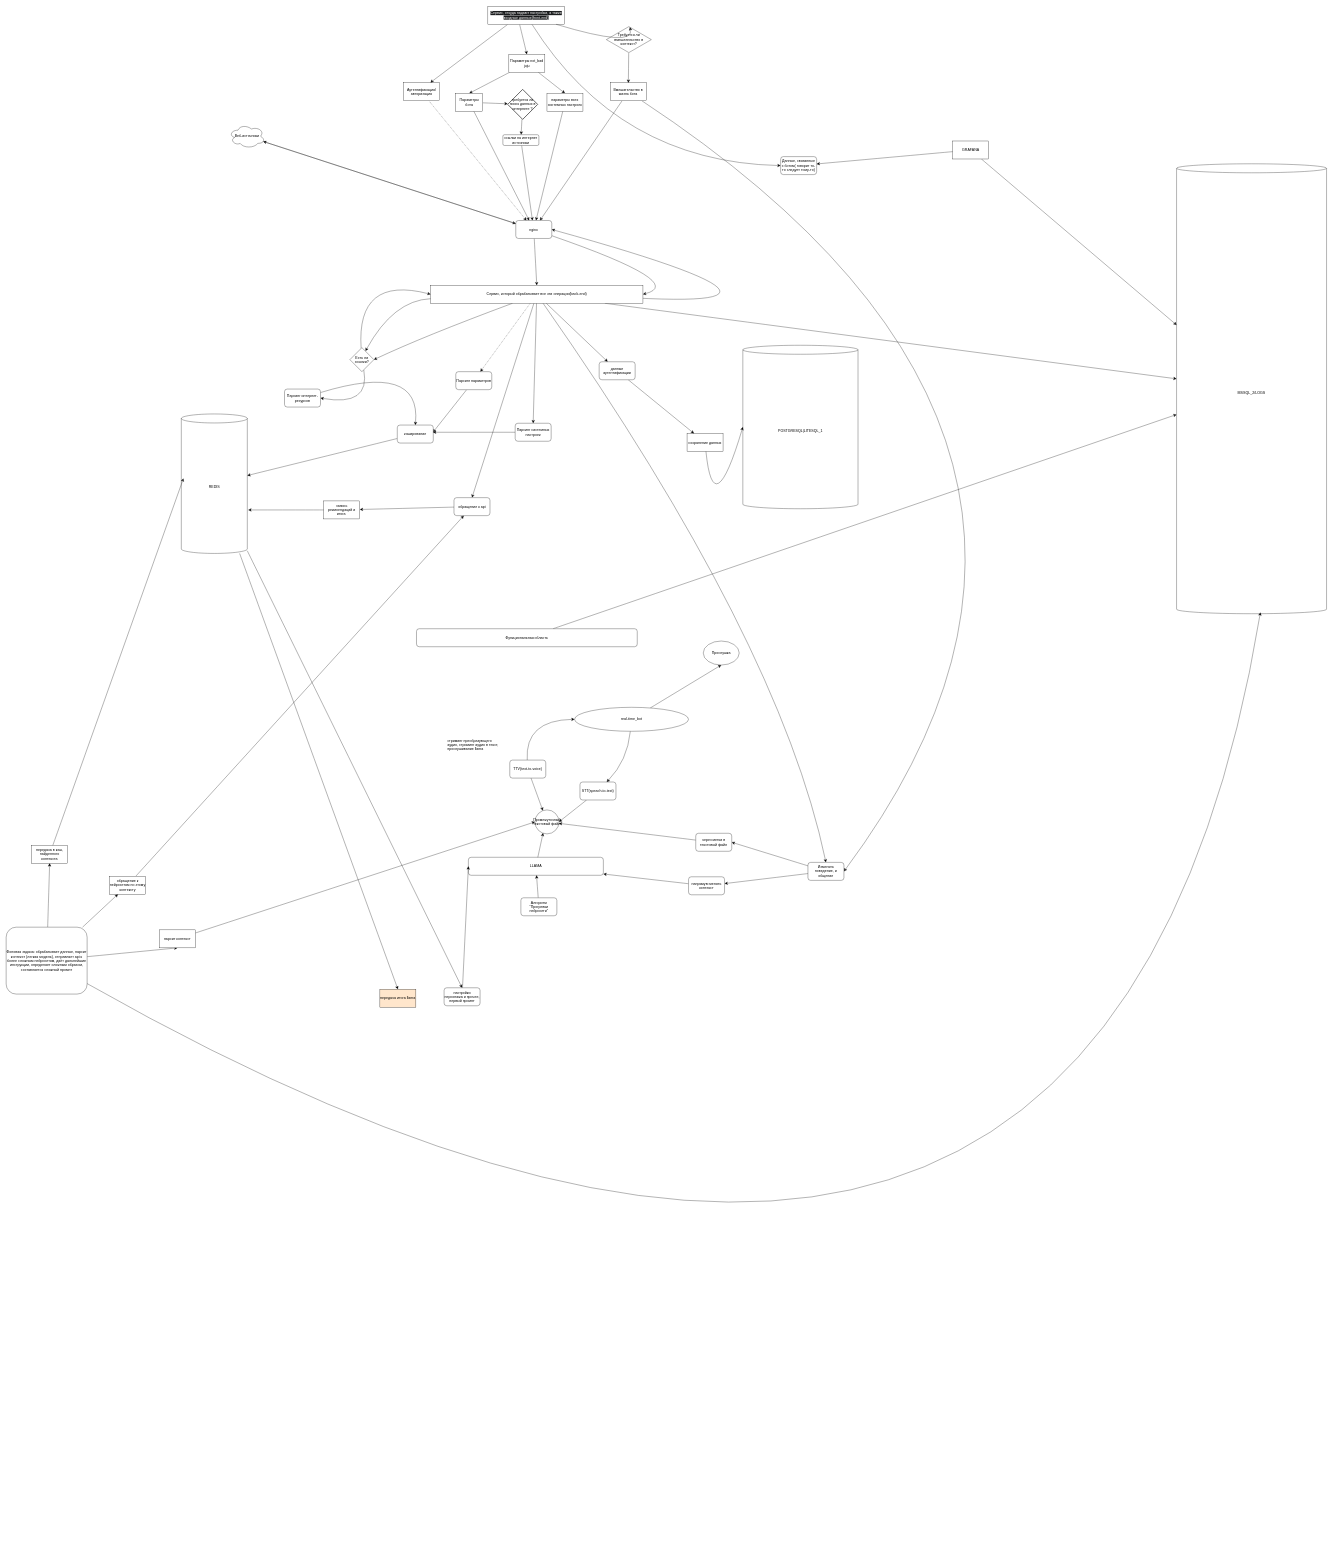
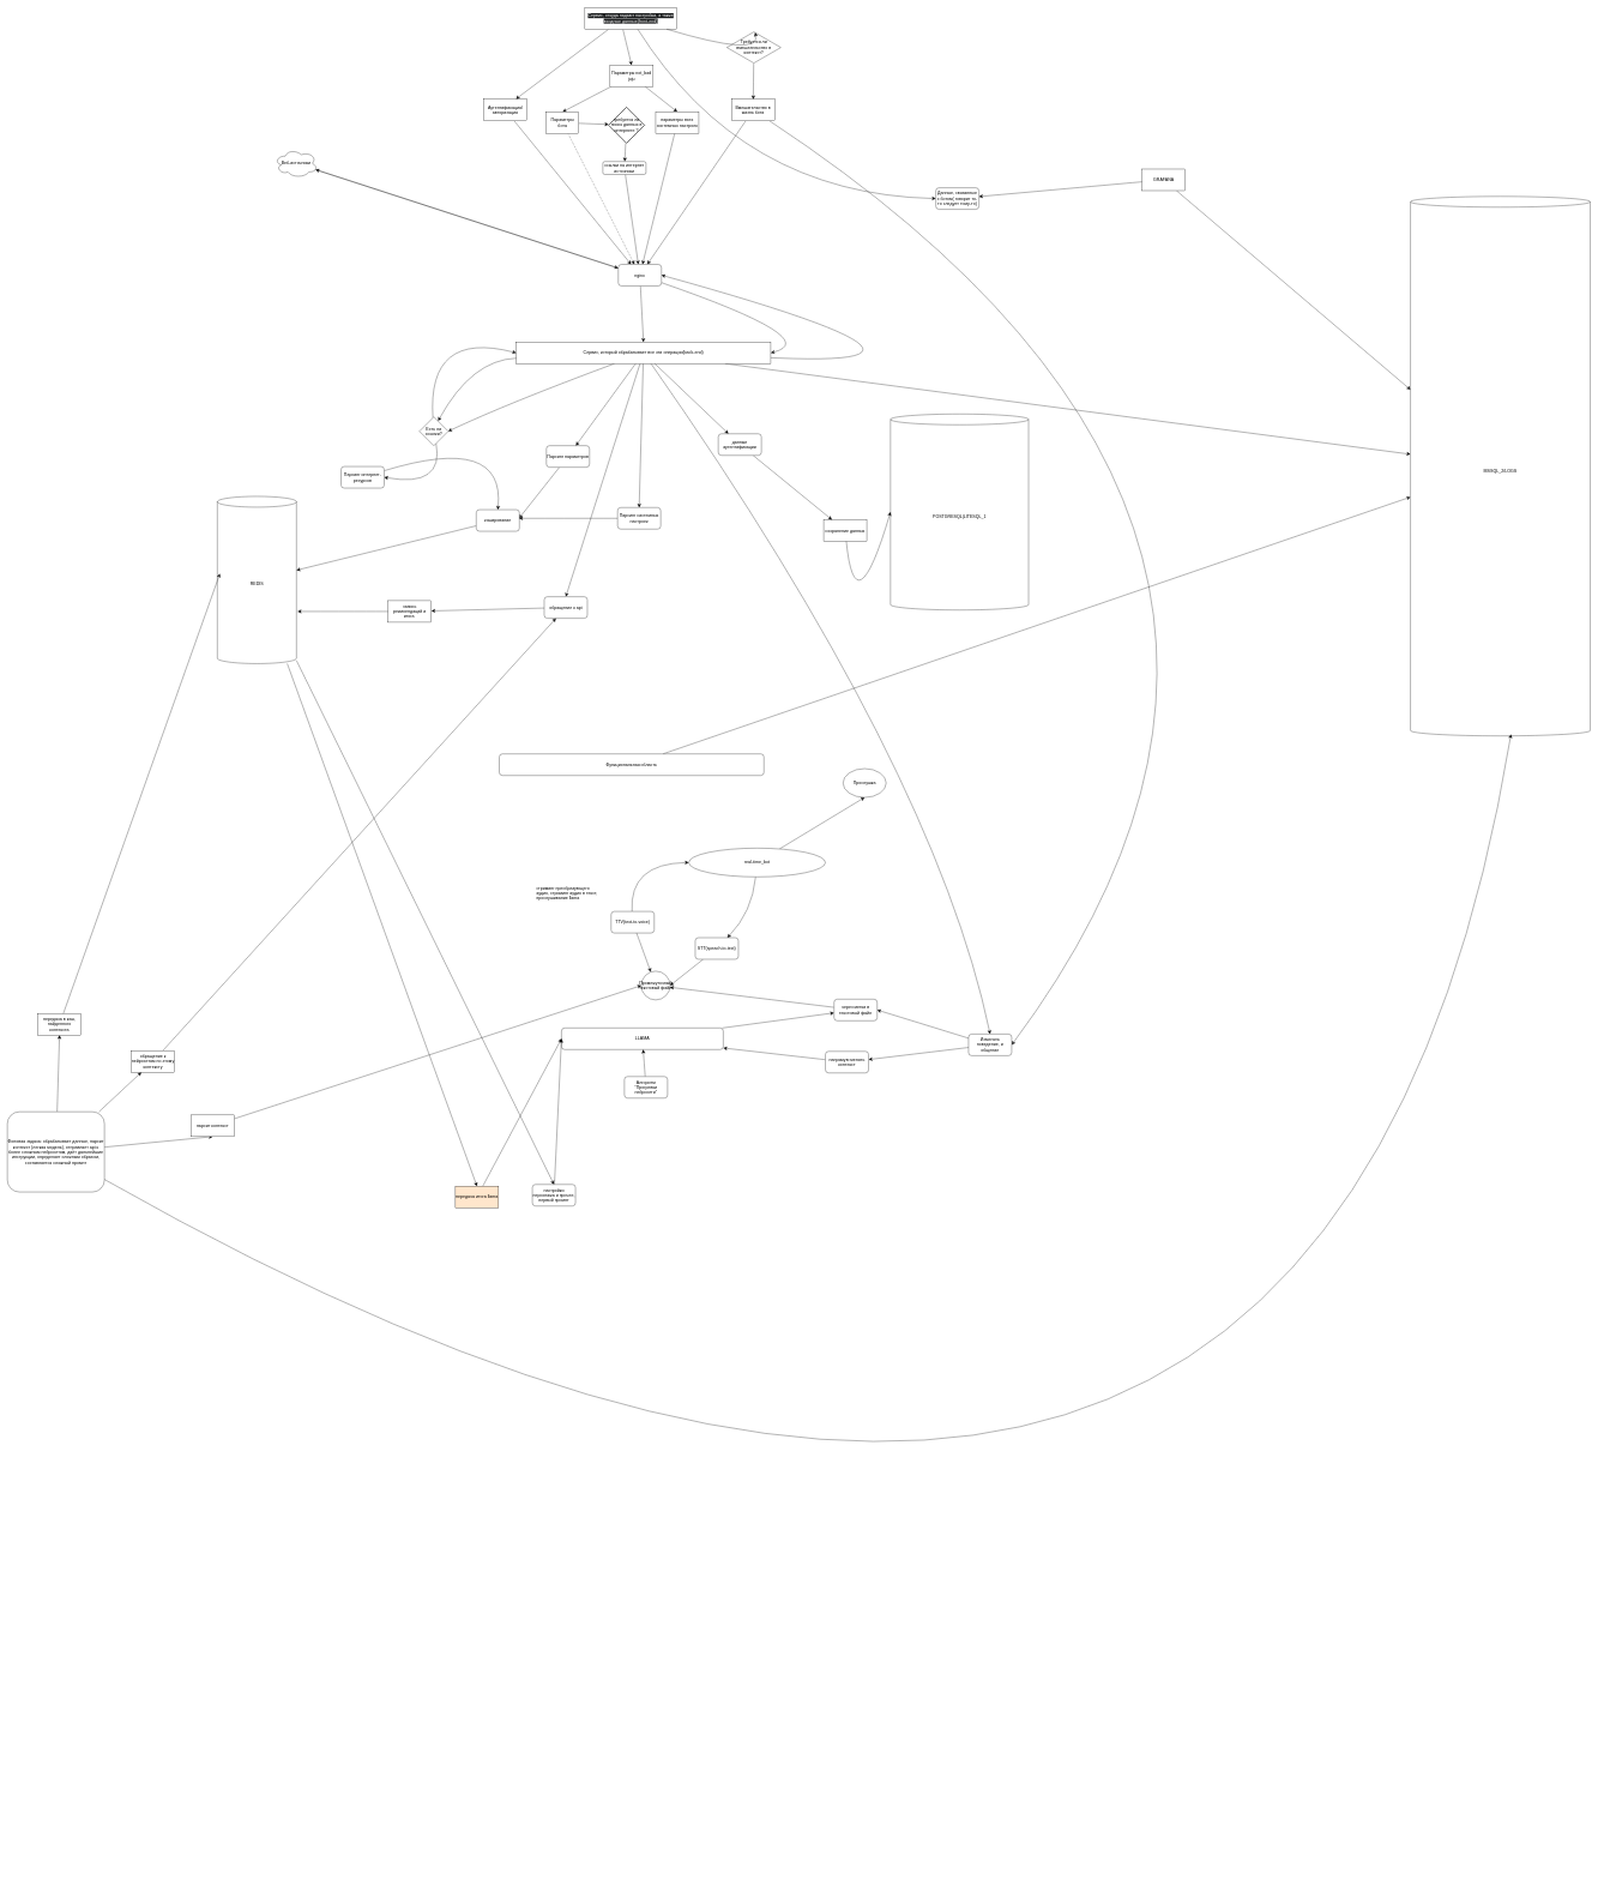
- <mxCell id="15" style="edgeStyle=none;curved=1;rounded=0;orthogonalLoop=1;jettySize=auto;html=1;fontSize=12;startSize=8;endSize=8;dashed=1;" edge="1" parent="1" source="16" target="39"><mxGeometry relative="1" as="geometry" /></mxCell>
+ <mxCell id="15" style="edgeStyle=none;curved=1;rounded=0;orthogonalLoop=1;jettySize=auto;html=1;fontSize=12;startSize=8;endSize=8;" edge="1" parent="1" source="16" target="39"><mxGeometry relative="1" as="geometry" /></mxCell>
- <mxCell id="21" style="edgeStyle=none;curved=1;rounded=0;orthogonalLoop=1;jettySize=auto;html=1;fontSize=12;startSize=8;endSize=8;" edge="1" parent="1" source="22" target="39"><mxGeometry relative="1" as="geometry" /></mxCell>
+ <mxCell id="21" style="edgeStyle=none;curved=1;rounded=0;orthogonalLoop=1;jettySize=auto;html=1;fontSize=12;startSize=8;endSize=8;dashed=1;" edge="1" parent="1" source="22" target="39"><mxGeometry relative="1" as="geometry" /></mxCell>
- <mxCell id="6" style="edgeStyle=none;curved=1;rounded=0;orthogonalLoop=1;jettySize=auto;html=1;fontSize=12;startSize=8;endSize=8;dashed=1;" edge="1" parent="1" source="14" target="41"><mxGeometry relative="1" as="geometry" /></mxCell>
+ <mxCell id="6" style="edgeStyle=none;curved=1;rounded=0;orthogonalLoop=1;jettySize=auto;html=1;fontSize=12;startSize=8;endSize=8;" edge="1" parent="1" source="14" target="41"><mxGeometry relative="1" as="geometry" /></mxCell>
- <mxCell id="85" style="edgeStyle=none;curved=1;rounded=0;orthogonalLoop=1;jettySize=auto;html=1;entryX=0.338;entryY=0.963;entryDx=0;entryDy=0;entryPerimeter=0;fontSize=12;startSize=8;endSize=8;" edge="1" parent="1" source="65" target="84"><mxGeometry relative="1" as="geometry" /></mxCell>
+ <mxCell id="85" style="edgeStyle=none;curved=1;rounded=0;orthogonalLoop=1;jettySize=auto;html=1;fontSize=12;startSize=8;endSize=8;" edge="1" parent="1" source="65" target="92"><mxGeometry relative="1" as="geometry" /></mxCell>
+ <mxCell id="103" style="edgeStyle=none;curved=1;rounded=0;orthogonalLoop=1;jettySize=auto;html=1;entryX=0;entryY=0.5;entryDx=0;entryDy=0;fontSize=12;startSize=8;endSize=8;" edge="1" parent="1" source="104" target="65"><mxGeometry relative="1" as="geometry" /></mxCell>
